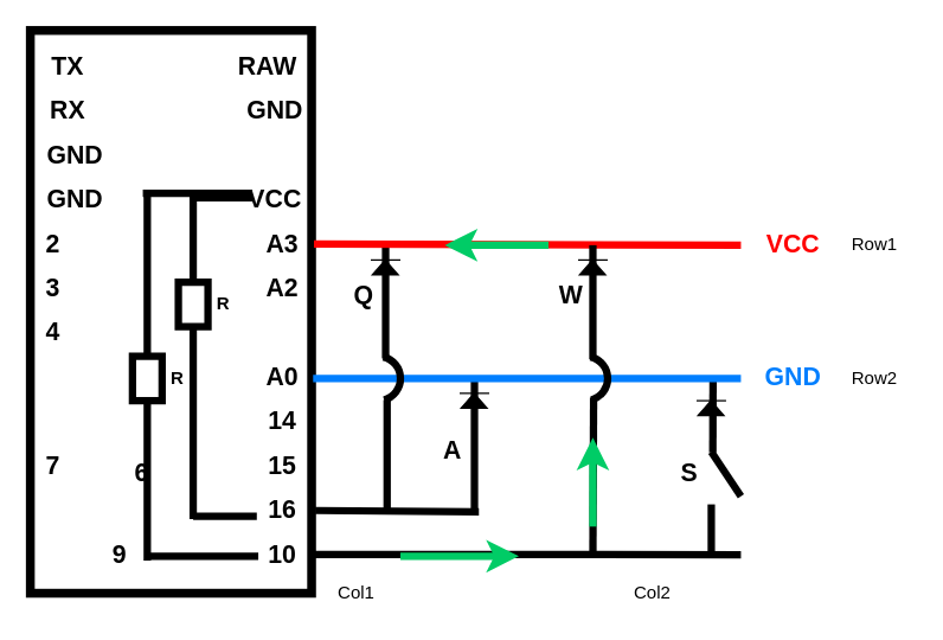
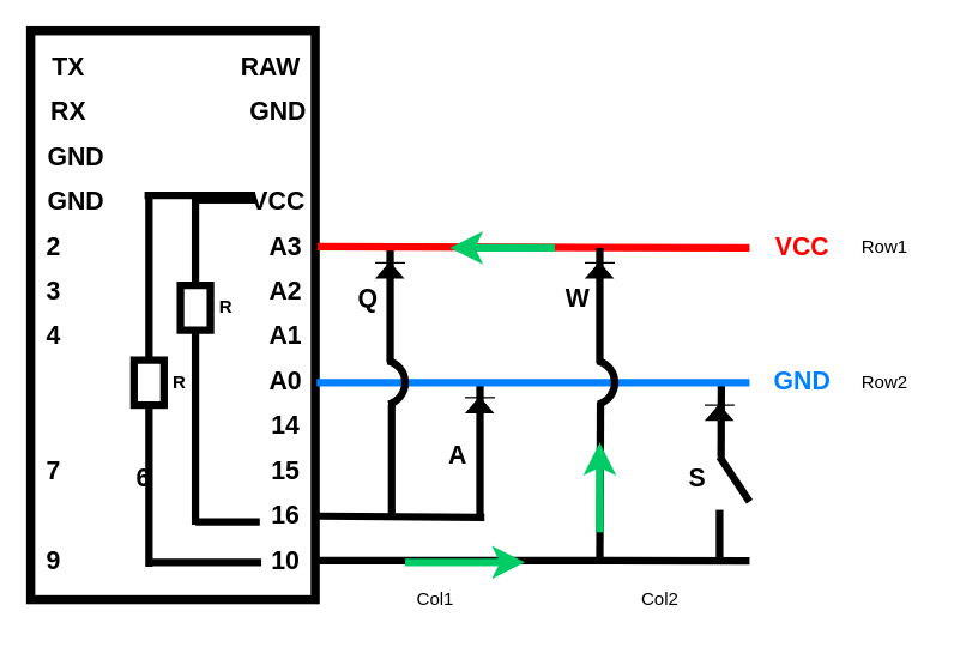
+ <mxCell id="8" value="A1" style="text;html=1;align=center;verticalAlign=middle;resizable=0;points=[];autosize=1;fontStyle=1;fontSize=17;" vertex="1" parent="1"><mxGeometry x="170" y="210" width="40" height="30" as="geometry" /></mxCell>
- <mxCell id="15" value="9" style="text;html=1;align=center;verticalAlign=middle;resizable=0;points=[];autosize=1;fontStyle=1;fontSize=17;" vertex="1" parent="1"><mxGeometry x="70" y="360" width="20" height="30" as="geometry" /></mxCell>
+ <mxCell id="15" value="9" style="text;html=1;align=center;verticalAlign=middle;resizable=0;points=[];autosize=1;fontStyle=1;fontSize=17;" vertex="1" parent="1"><mxGeometry x="25" y="360" width="20" height="30" as="geometry" /></mxCell>
- <mxCell id="57" value="Col1" style="text;html=1;align=center;verticalAlign=middle;resizable=0;points=[];autosize=1;fontColor=#000000;" vertex="1" parent="1"><mxGeometry x="220" y="390" width="40" height="20" as="geometry" /></mxCell>
+ <mxCell id="57" value="Col1" style="text;html=1;align=center;verticalAlign=middle;resizable=0;points=[];autosize=1;fontColor=#000000;" vertex="1" parent="1"><mxGeometry x="270" y="390" width="40" height="20" as="geometry" /></mxCell>
